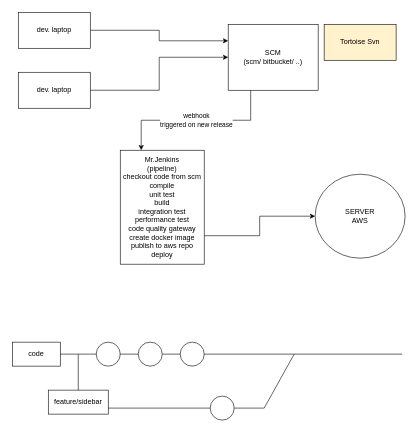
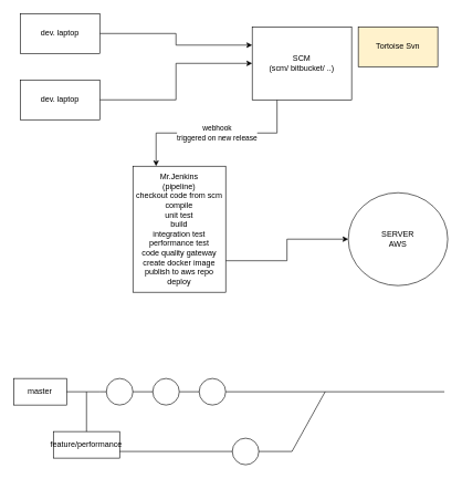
- <mxCell id="12" value="code" style="rounded=0;whiteSpace=wrap;html=1;" vertex="1" parent="1"><mxGeometry x="20" y="570" width="80" height="40" as="geometry" /></mxCell>
+ <mxCell id="12" value="master" style="rounded=0;whiteSpace=wrap;html=1;" vertex="1" parent="1"><mxGeometry x="20" y="570" width="80" height="40" as="geometry" /></mxCell>
- <mxCell id="19" value="feature/sidebar" style="rounded=0;whiteSpace=wrap;html=1;" vertex="1" parent="1"><mxGeometry x="80" y="650" width="100" height="40" as="geometry" /></mxCell>
+ <mxCell id="19" value="feature/performance" style="rounded=0;whiteSpace=wrap;html=1;" vertex="1" parent="1"><mxGeometry x="80" y="650" width="100" height="40" as="geometry" /></mxCell>
